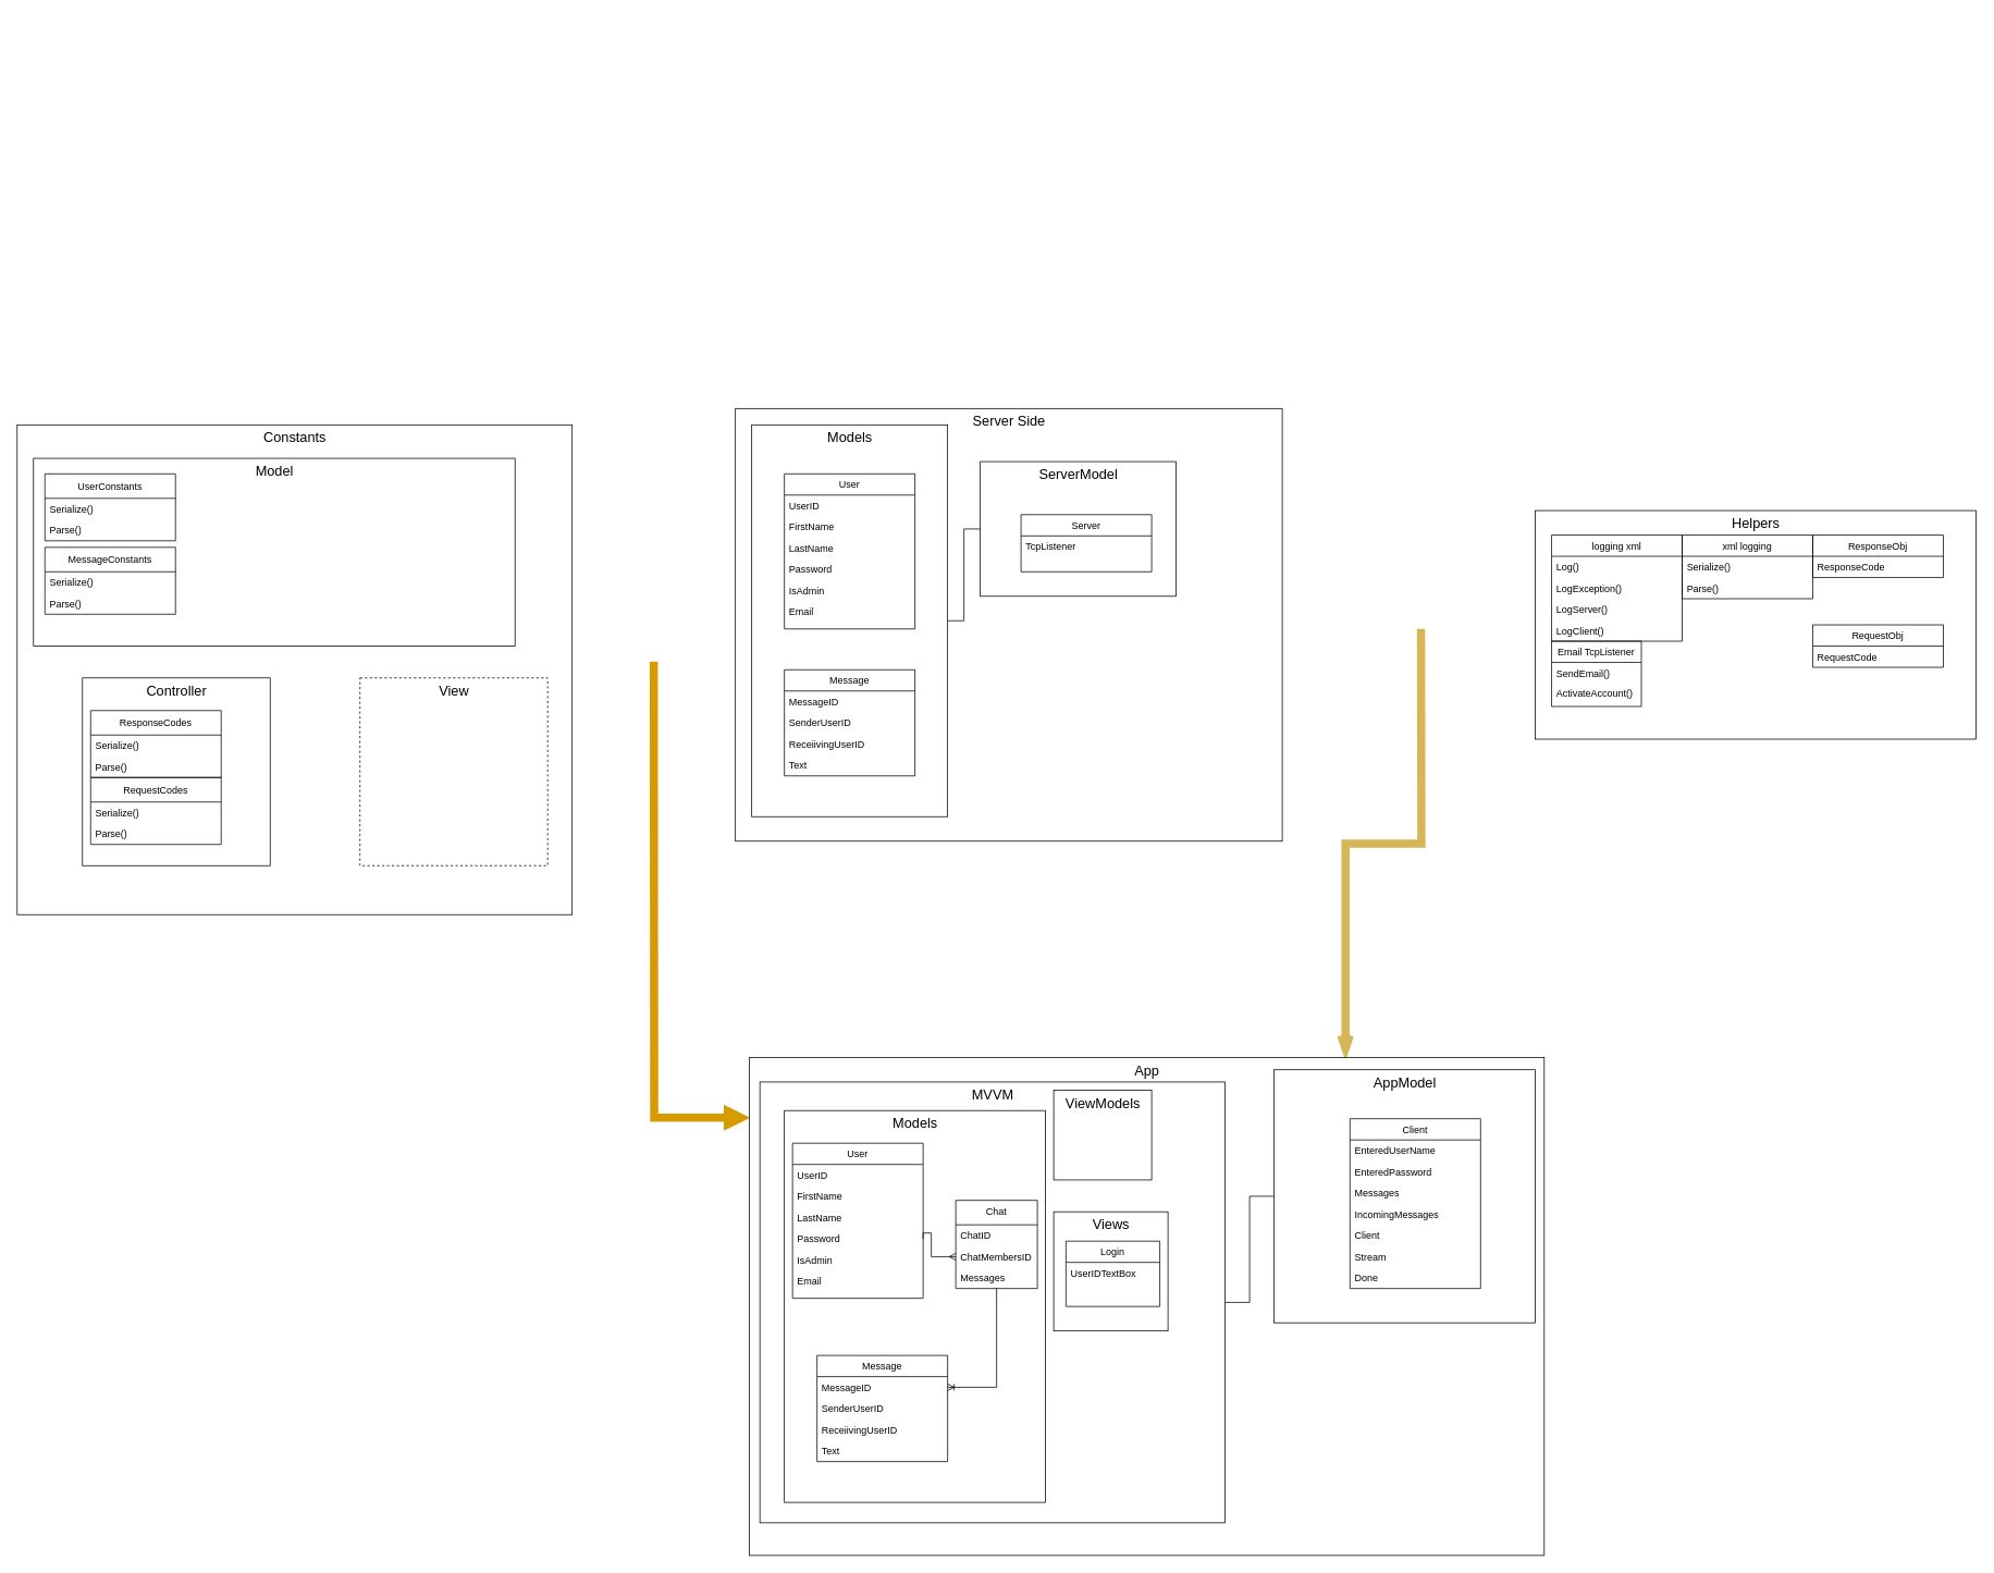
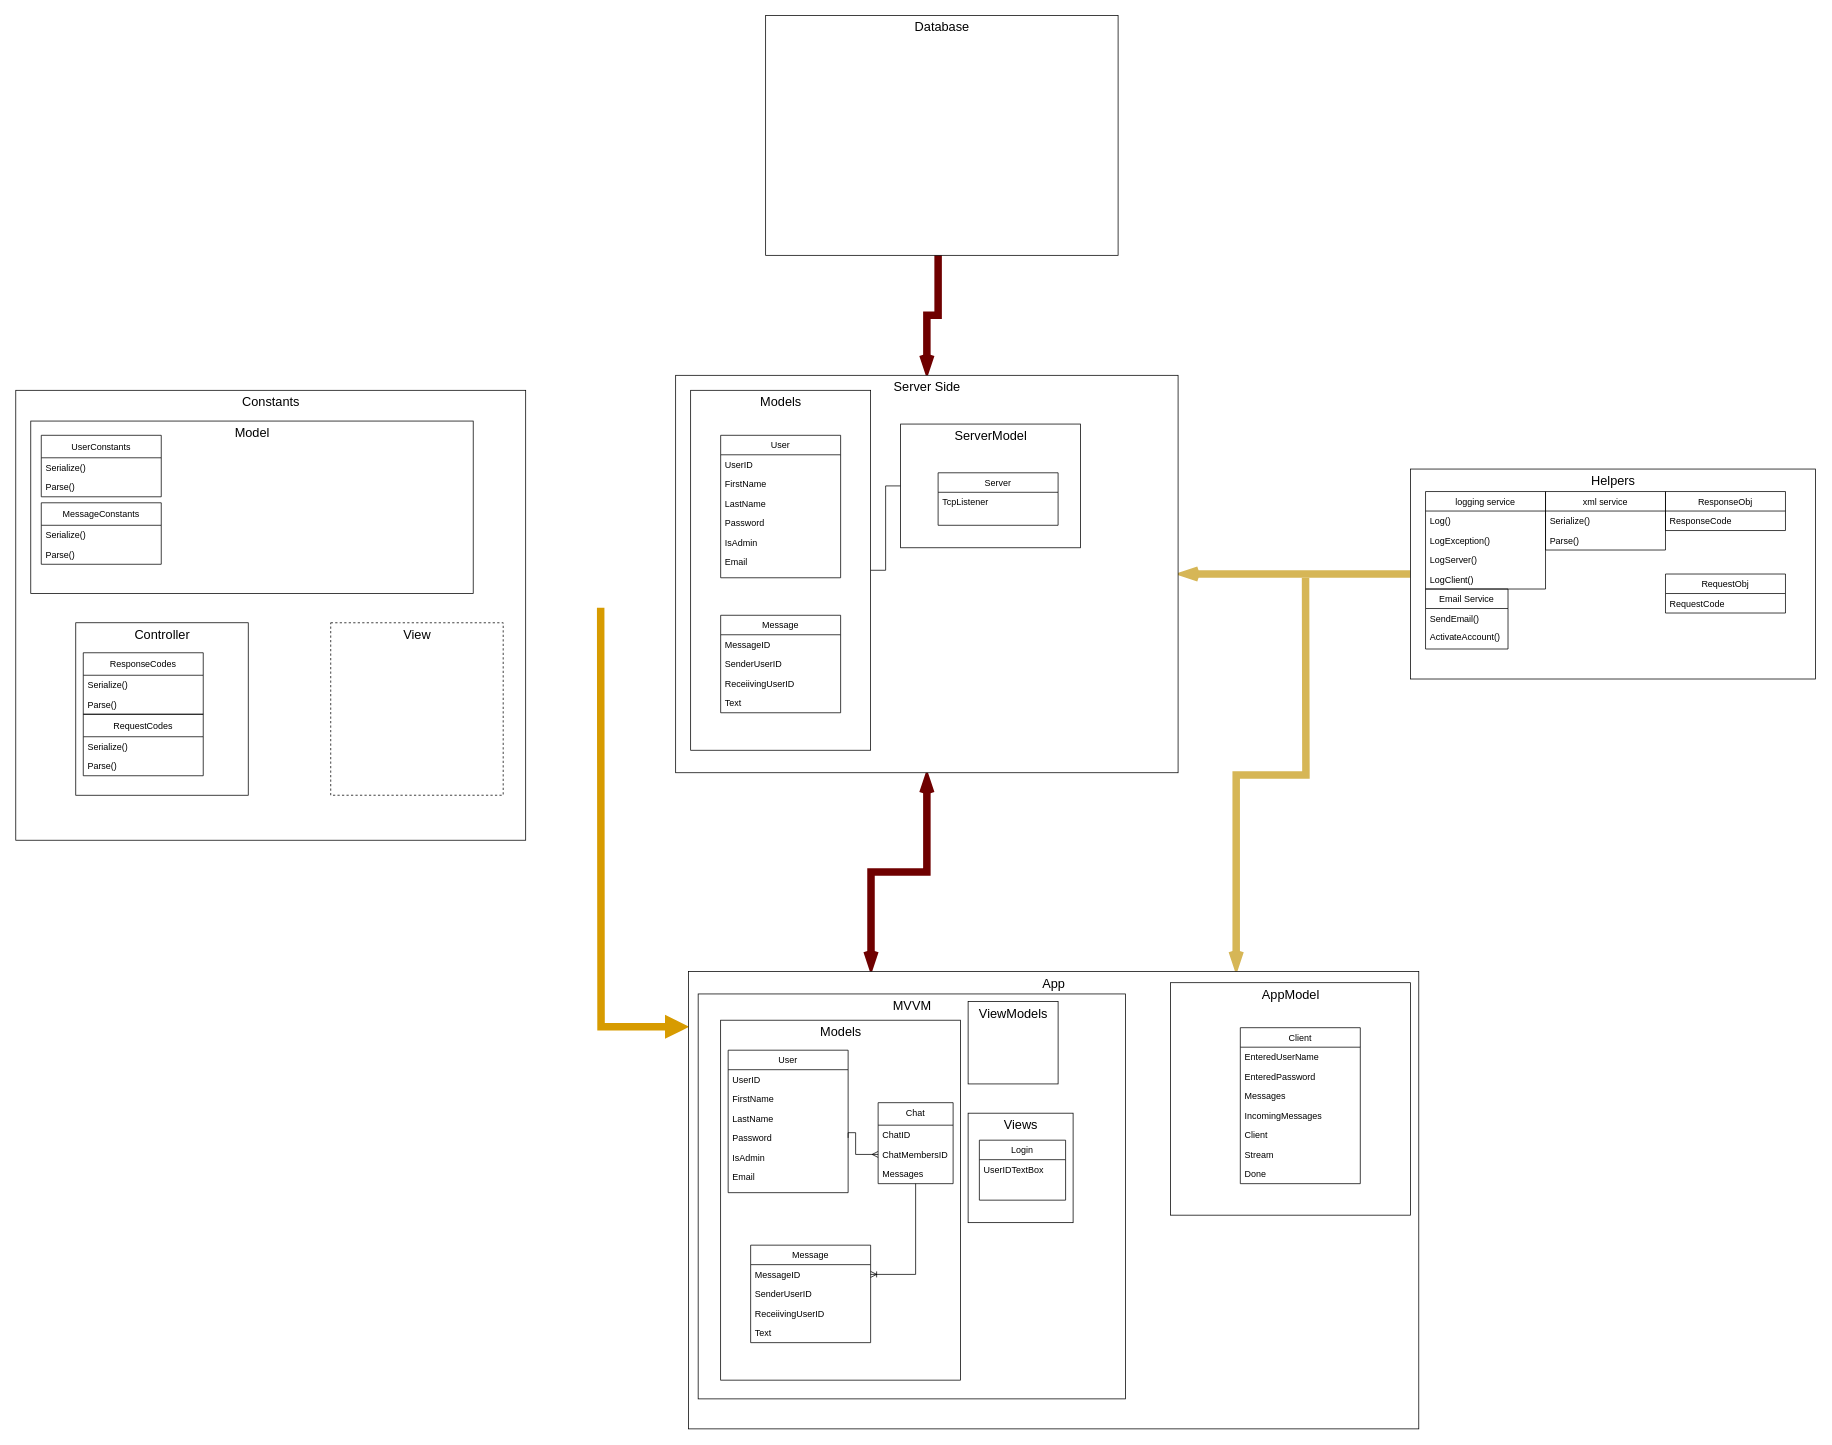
+ <mxCell id="68" value="&lt;font style=&quot;font-size: 17px;&quot;&gt;Database&lt;/font&gt;" style="html=1;fillColor=default;gradientColor=none;shadow=0;rounded=0;glass=0;sketch=0;align=center;verticalAlign=top;" parent="1" vertex="1"><mxGeometry x="1020" y="20" width="470" height="320" as="geometry" /></mxCell>
+ <mxCell id="4" style="edgeStyle=orthogonalEdgeStyle;rounded=0;jumpSize=12;orthogonalLoop=1;jettySize=auto;html=1;exitX=0.5;exitY=0;exitDx=0;exitDy=0;fontSize=17;endArrow=none;endFill=0;entryX=0.5;entryY=1;entryDx=0;entryDy=0;fillColor=#a20025;strokeColor=#6F0000;strokeWidth=10;startArrow=openThin;startFill=0;" parent="1" source="5" target="68" edge="1"><mxGeometry relative="1" as="geometry"><mxPoint x="1690" y="460" as="targetPoint" /><Array as="points"><mxPoint x="1235" y="420" /><mxPoint x="1250" y="420" /><mxPoint x="1250" y="340" /></Array></mxGeometry></mxCell>
- <mxCell id="15" value="logging xml&#10;" style="swimlane;fontStyle=0;align=center;verticalAlign=top;childLayout=stackLayout;horizontal=1;startSize=26;horizontalStack=0;resizeParent=1;resizeLast=0;collapsible=1;marginBottom=0;rounded=0;shadow=0;strokeWidth=1;fillColor=none;" parent="1" vertex="1"><mxGeometry x="1900" y="655" width="160" height="130" as="geometry"><mxRectangle x="550" y="140" width="160" height="26" as="alternateBounds" /></mxGeometry></mxCell>
+ <mxCell id="15" value="logging service&#10;" style="swimlane;fontStyle=0;align=center;verticalAlign=top;childLayout=stackLayout;horizontal=1;startSize=26;horizontalStack=0;resizeParent=1;resizeLast=0;collapsible=1;marginBottom=0;rounded=0;shadow=0;strokeWidth=1;fillColor=none;" parent="1" vertex="1"><mxGeometry x="1900" y="655" width="160" height="130" as="geometry"><mxRectangle x="550" y="140" width="160" height="26" as="alternateBounds" /></mxGeometry></mxCell>
- <mxCell id="20" value="xml logging" style="swimlane;fontStyle=0;childLayout=stackLayout;horizontal=1;startSize=26;fillColor=none;horizontalStack=0;resizeParent=1;resizeParentMax=0;resizeLast=0;collapsible=1;marginBottom=0;" parent="1" vertex="1"><mxGeometry x="2060" y="655" width="160" height="78" as="geometry" /></mxCell>
+ <mxCell id="20" value="xml service" style="swimlane;fontStyle=0;childLayout=stackLayout;horizontal=1;startSize=26;fillColor=none;horizontalStack=0;resizeParent=1;resizeParentMax=0;resizeLast=0;collapsible=1;marginBottom=0;" parent="1" vertex="1"><mxGeometry x="2060" y="655" width="160" height="78" as="geometry" /></mxCell>
+ <mxCell id="2" style="edgeStyle=orthogonalEdgeStyle;rounded=0;orthogonalLoop=1;jettySize=auto;html=1;exitX=1;exitY=0.5;exitDx=0;exitDy=0;fontSize=17;endArrow=none;endFill=0;fillColor=#fff2cc;strokeColor=#d6b656;jumpSize=12;fontStyle=0;strokeWidth=10;startArrow=openThin;startFill=0;entryX=0;entryY=0.5;entryDx=0;entryDy=0;" parent="1" source="5" target="13" edge="1"><mxGeometry relative="1" as="geometry"><mxPoint x="1740" y="920" as="targetPoint" /></mxGeometry></mxCell>
- <mxCell id="69" value="Email TcpListener" style="swimlane;fontStyle=0;childLayout=stackLayout;horizontal=1;startSize=26;fillColor=none;horizontalStack=0;resizeParent=1;resizeParentMax=0;resizeLast=0;collapsible=1;marginBottom=0;" parent="1" vertex="1"><mxGeometry x="1900" y="785" width="110" height="80" as="geometry" /></mxCell>
+ <mxCell id="69" value="Email Service" style="swimlane;fontStyle=0;childLayout=stackLayout;horizontal=1;startSize=26;fillColor=none;horizontalStack=0;resizeParent=1;resizeParentMax=0;resizeLast=0;collapsible=1;marginBottom=0;" parent="1" vertex="1"><mxGeometry x="1900" y="785" width="110" height="80" as="geometry" /></mxCell>
+ <mxCell id="3" style="edgeStyle=orthogonalEdgeStyle;rounded=0;jumpSize=12;orthogonalLoop=1;jettySize=auto;html=1;exitX=0.5;exitY=1;exitDx=0;exitDy=0;entryX=0.25;entryY=0;entryDx=0;entryDy=0;fontSize=17;endArrow=openThin;endFill=0;fillColor=#a20025;strokeColor=#6F0000;strokeWidth=10;startArrow=openThin;startFill=0;" parent="1" source="5" target="8" edge="1"><mxGeometry relative="1" as="geometry" /></mxCell>
- <mxCell id="9" style="edgeStyle=orthogonalEdgeStyle;rounded=0;orthogonalLoop=1;jettySize=auto;html=1;exitX=1;exitY=0.5;exitDx=0;exitDy=0;entryX=0;entryY=0.5;entryDx=0;entryDy=0;fontSize=17;endArrow=none;endFill=0;" parent="1" source="10" target="11" edge="1"><mxGeometry relative="1" as="geometry" /></mxCell>
